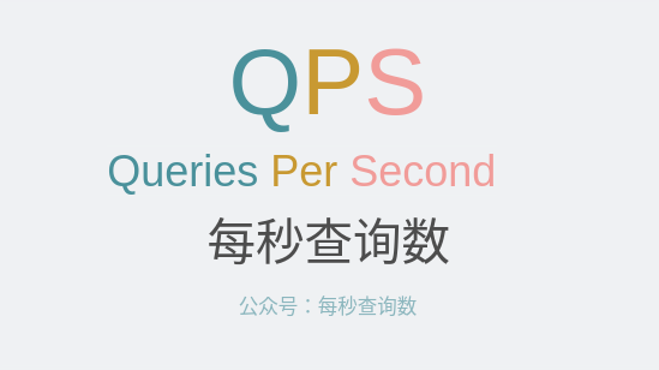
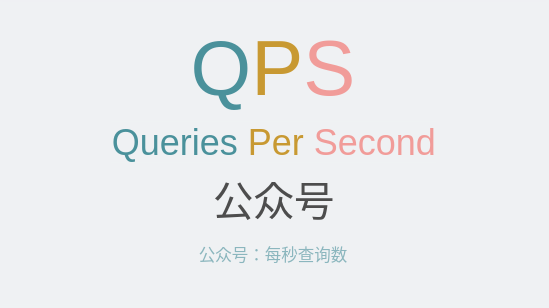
- <mxCell id="3" value="&lt;font style=&quot;background-color: rgb(239, 241, 243); font-size: 24px;&quot;&gt;&lt;font style=&quot;font-size: 24px;&quot; color=&quot;#4a919b&quot;&gt;Queries&amp;nbsp;&lt;/font&gt;&lt;span style=&quot;color: rgb(200, 153, 50);&quot;&gt;Per&amp;nbsp;&lt;/span&gt;&lt;font color=&quot;#f19c99&quot; style=&quot;font-size: 24px;&quot;&gt;Second&lt;/font&gt;&lt;/font&gt;" style="text;html=1;strokeColor=none;fillColor=none;align=center;verticalAlign=middle;whiteSpace=wrap;rounded=0;" parent="1" vertex="1"><mxGeometry x="38" y="83" width="259" height="24" as="geometry" /></mxCell>
+ <mxCell id="3" value="&lt;font style=&quot;background-color: rgb(239, 241, 243); font-size: 24px;&quot;&gt;&lt;font style=&quot;font-size: 24px;&quot; color=&quot;#4a919b&quot;&gt;Queries&amp;nbsp;&lt;/font&gt;&lt;span style=&quot;color: rgb(200, 153, 50);&quot;&gt;Per&amp;nbsp;&lt;/span&gt;&lt;font color=&quot;#f19c99&quot; style=&quot;font-size: 24px;&quot;&gt;Second&lt;/font&gt;&lt;/font&gt;" style="text;html=1;strokeColor=none;fillColor=none;align=center;verticalAlign=middle;whiteSpace=wrap;rounded=0;" parent="1" vertex="1"><mxGeometry x="53" y="83" width="259" height="24" as="geometry" /></mxCell>
- <mxCell id="4" value="&lt;font&gt;&lt;font color=&quot;#4d4d4d&quot; style=&quot;font-size: 27px;&quot;&gt;每秒查询数&lt;/font&gt;&lt;br&gt;&lt;/font&gt;" style="text;html=1;strokeColor=none;fillColor=none;align=center;verticalAlign=middle;whiteSpace=wrap;rounded=0;" parent="1" vertex="1"><mxGeometry x="83" y="125" width="198.75" height="20" as="geometry" /></mxCell>
+ <mxCell id="4" value="&lt;font&gt;&lt;font color=&quot;#4d4d4d&quot; style=&quot;font-size: 27px;&quot;&gt;公众号&lt;/font&gt;&lt;br&gt;&lt;/font&gt;" style="text;html=1;strokeColor=none;fillColor=none;align=center;verticalAlign=middle;whiteSpace=wrap;rounded=0;" parent="1" vertex="1"><mxGeometry x="83" y="125" width="198.75" height="20" as="geometry" /></mxCell>
